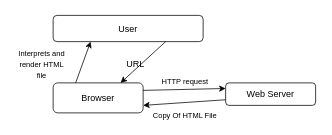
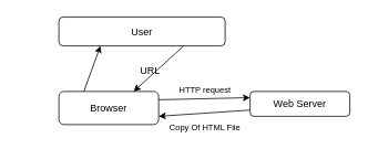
- <mxCell id="12" value="&lt;font style=&quot;font-size: 10px;&quot;&gt;Interprets and&lt;/font&gt;&lt;div&gt;&lt;font style=&quot;font-size: 10px;&quot;&gt;render HTML file&lt;/font&gt;&lt;/div&gt;" style="text;html=1;align=center;verticalAlign=middle;whiteSpace=wrap;rounded=0;" vertex="1" parent="1"><mxGeometry x="20" y="65" width="70" height="40" as="geometry" /></mxCell>
